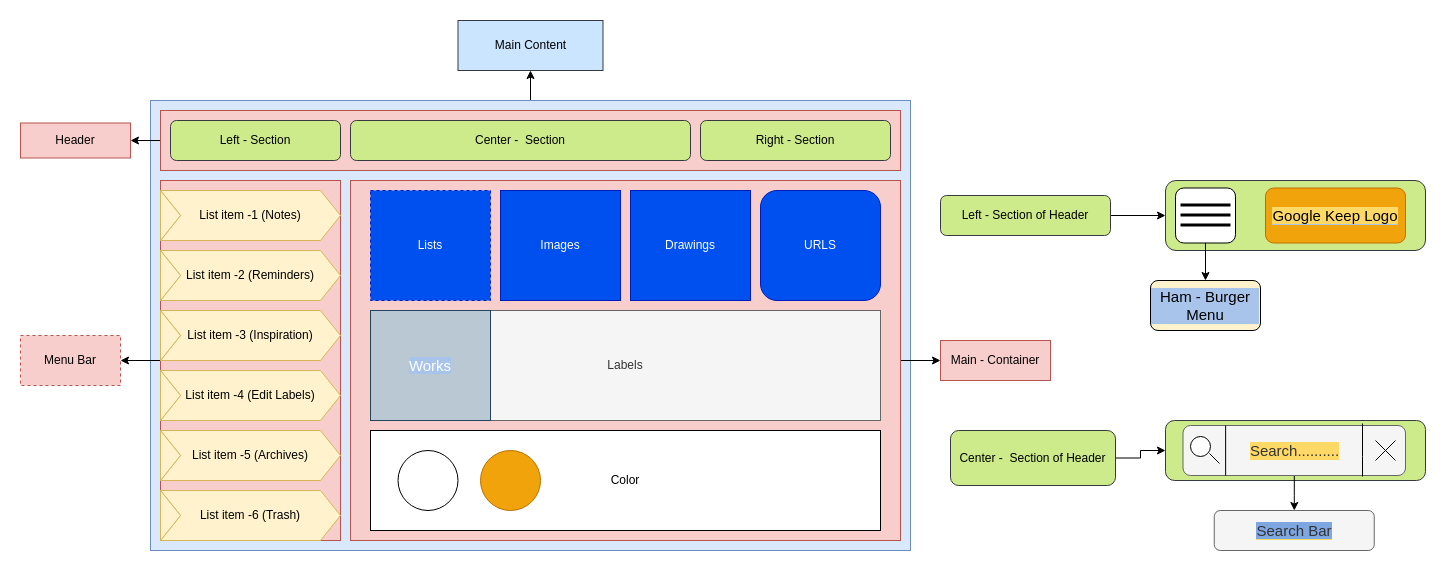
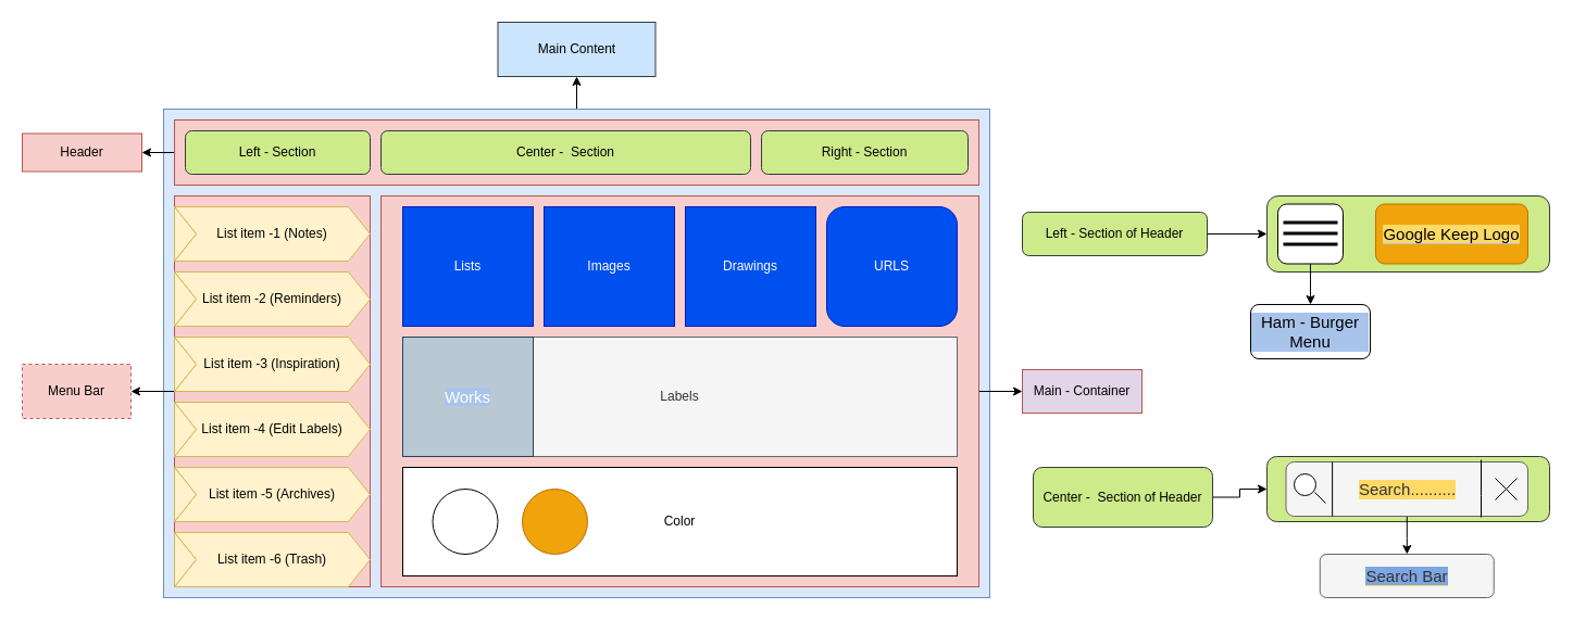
- <mxCell id="24" value="Lists" style="rounded=0;whiteSpace=wrap;html=1;fillColor=#0050ef;fontColor=#ffffff;strokeColor=#001DBC;dashed=1;" vertex="1" parent="1"><mxGeometry x="370" y="190" width="120" height="110" as="geometry" /></mxCell>
+ <mxCell id="24" value="Lists" style="rounded=0;whiteSpace=wrap;html=1;fillColor=#0050ef;fontColor=#ffffff;strokeColor=#001DBC;" vertex="1" parent="1"><mxGeometry x="370" y="190" width="120" height="110" as="geometry" /></mxCell>
- <mxCell id="41" value="&lt;font color=&quot;#000000&quot;&gt;Ham - Burger Menu&lt;/font&gt;" style="whiteSpace=wrap;html=1;fontSize=15;fontColor=#FFFFFF;rounded=1;labelBackgroundColor=#A9C4EB;fillColor=#fff2cc;" vertex="1" parent="1"><mxGeometry x="1150" y="280" width="110" height="50" as="geometry" /></mxCell>
+ <mxCell id="41" value="&lt;font color=&quot;#000000&quot;&gt;Ham - Burger Menu&lt;/font&gt;" style="whiteSpace=wrap;html=1;fontSize=15;fontColor=#FFFFFF;rounded=1;labelBackgroundColor=#A9C4EB;" vertex="1" parent="1"><mxGeometry x="1150" y="280" width="110" height="50" as="geometry" /></mxCell>
- <mxCell id="28" value="Main - Container" style="whiteSpace=wrap;html=1;fillColor=#f8cecc;strokeColor=#b85450;rounded=0;" vertex="1" parent="1"><mxGeometry x="940" y="340" width="110" height="40" as="geometry" /></mxCell>
+ <mxCell id="28" value="Main - Container" style="whiteSpace=wrap;html=1;fillColor=#e1d5e7;strokeColor=#b85450;rounded=0;" vertex="1" parent="1"><mxGeometry x="940" y="340" width="110" height="40" as="geometry" /></mxCell>
